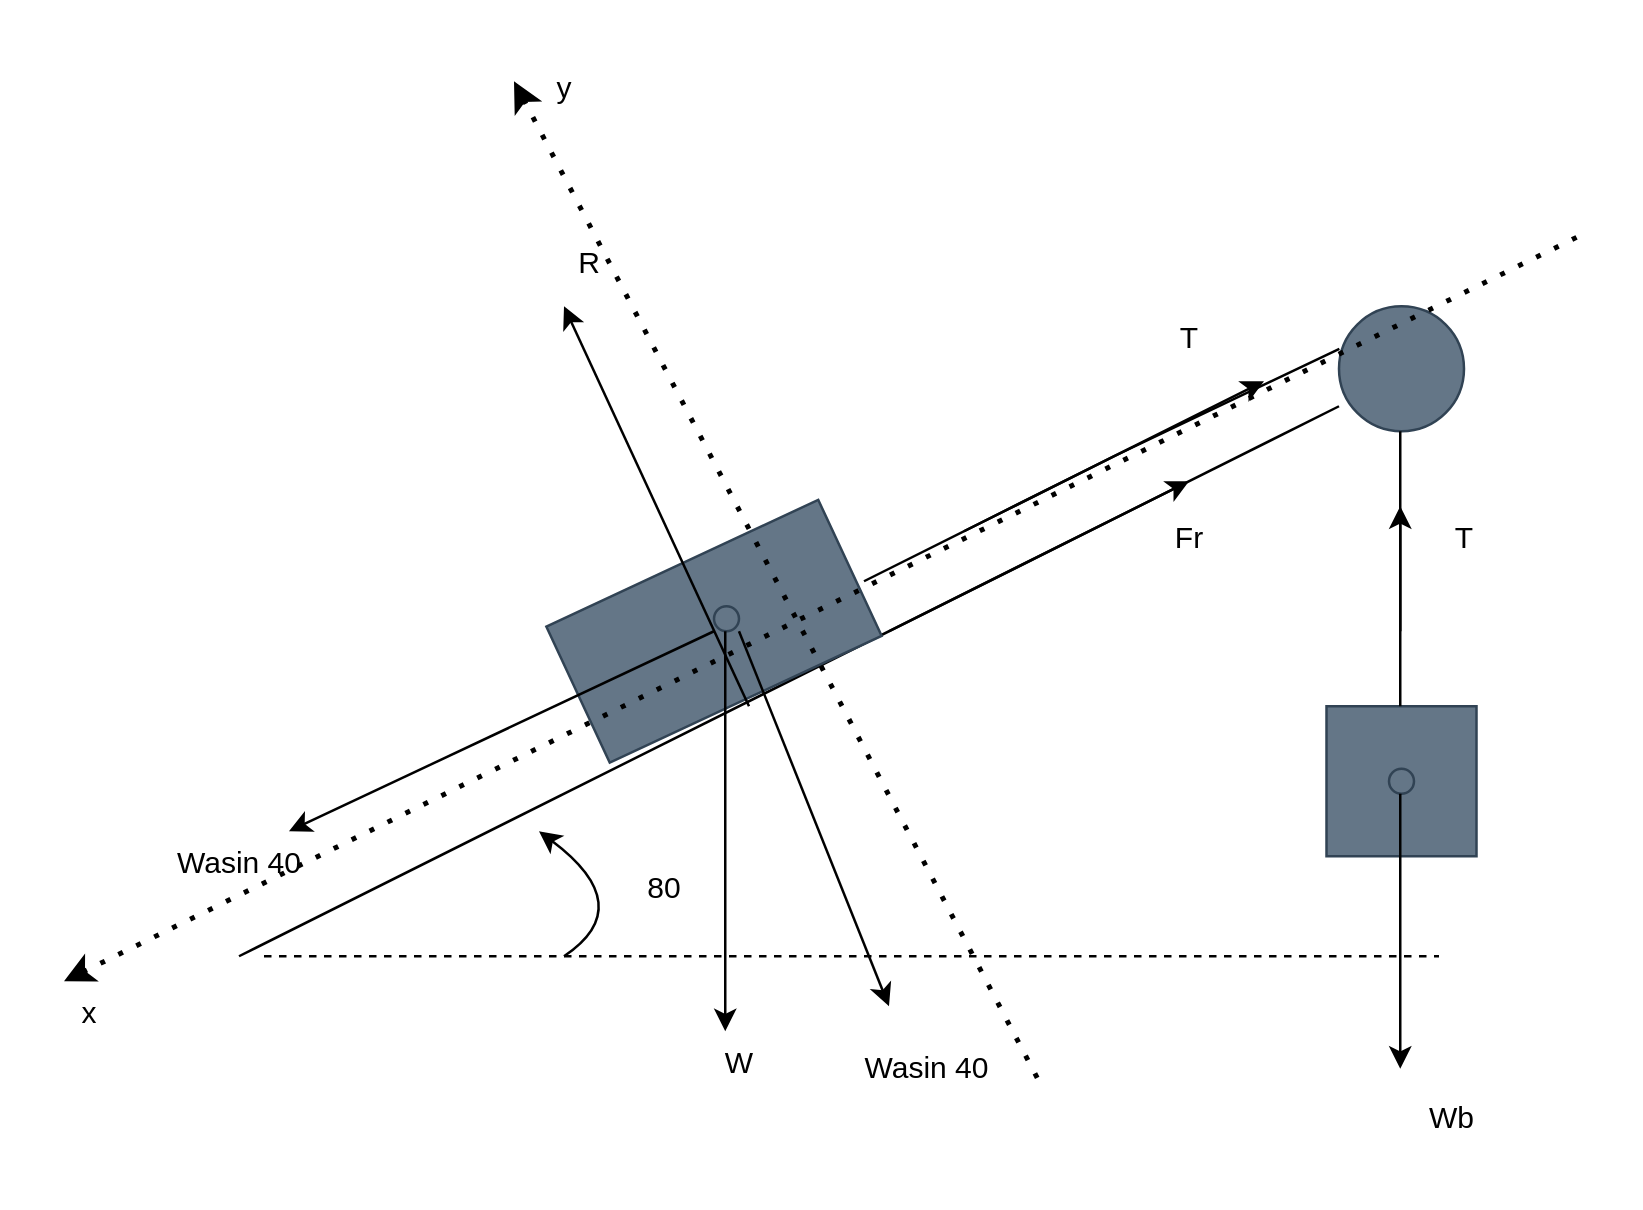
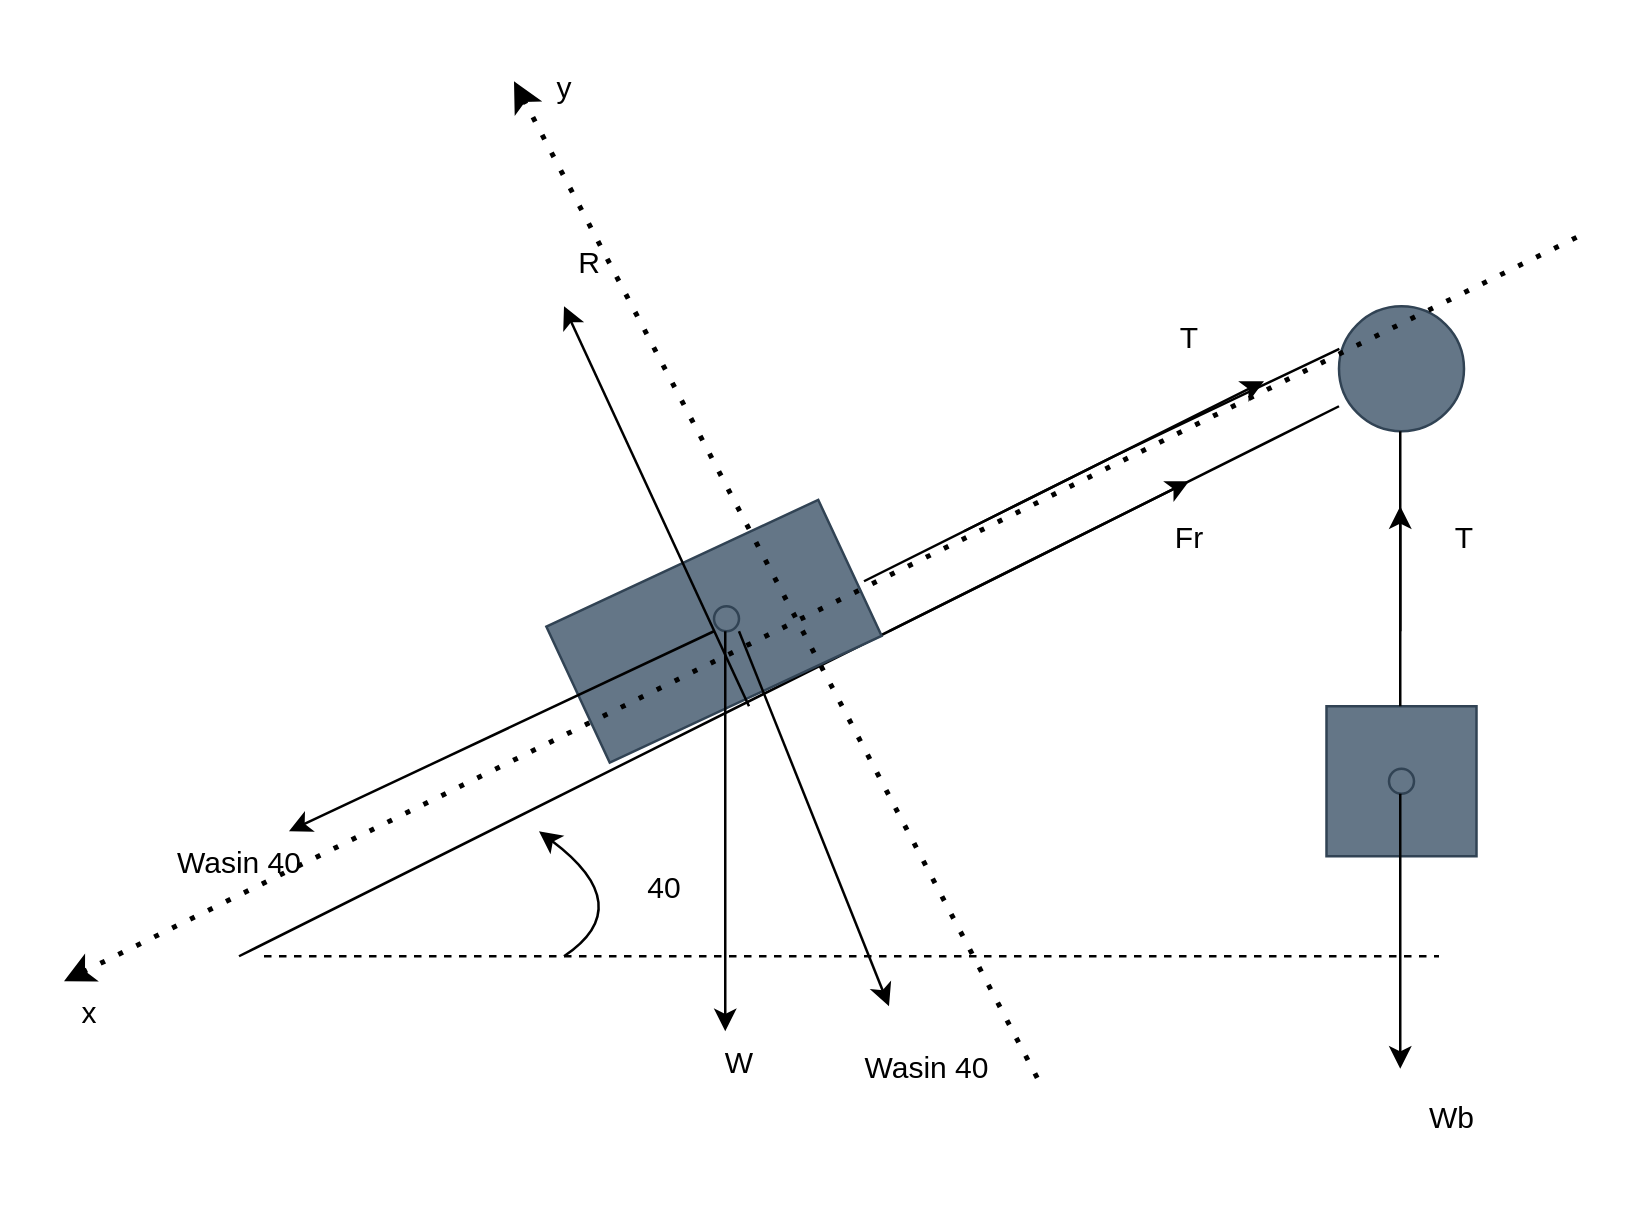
- <mxCell id="10" value="80" style="text;html=1;align=center;verticalAlign=middle;resizable=0;points=[];autosize=1;strokeColor=none;fillColor=none;" vertex="1" parent="1"><mxGeometry x="245" y="340" width="40" height="30" as="geometry" /></mxCell>
+ <mxCell id="10" value="40" style="text;html=1;align=center;verticalAlign=middle;resizable=0;points=[];autosize=1;strokeColor=none;fillColor=none;" vertex="1" parent="1"><mxGeometry x="245" y="340" width="40" height="30" as="geometry" /></mxCell>
